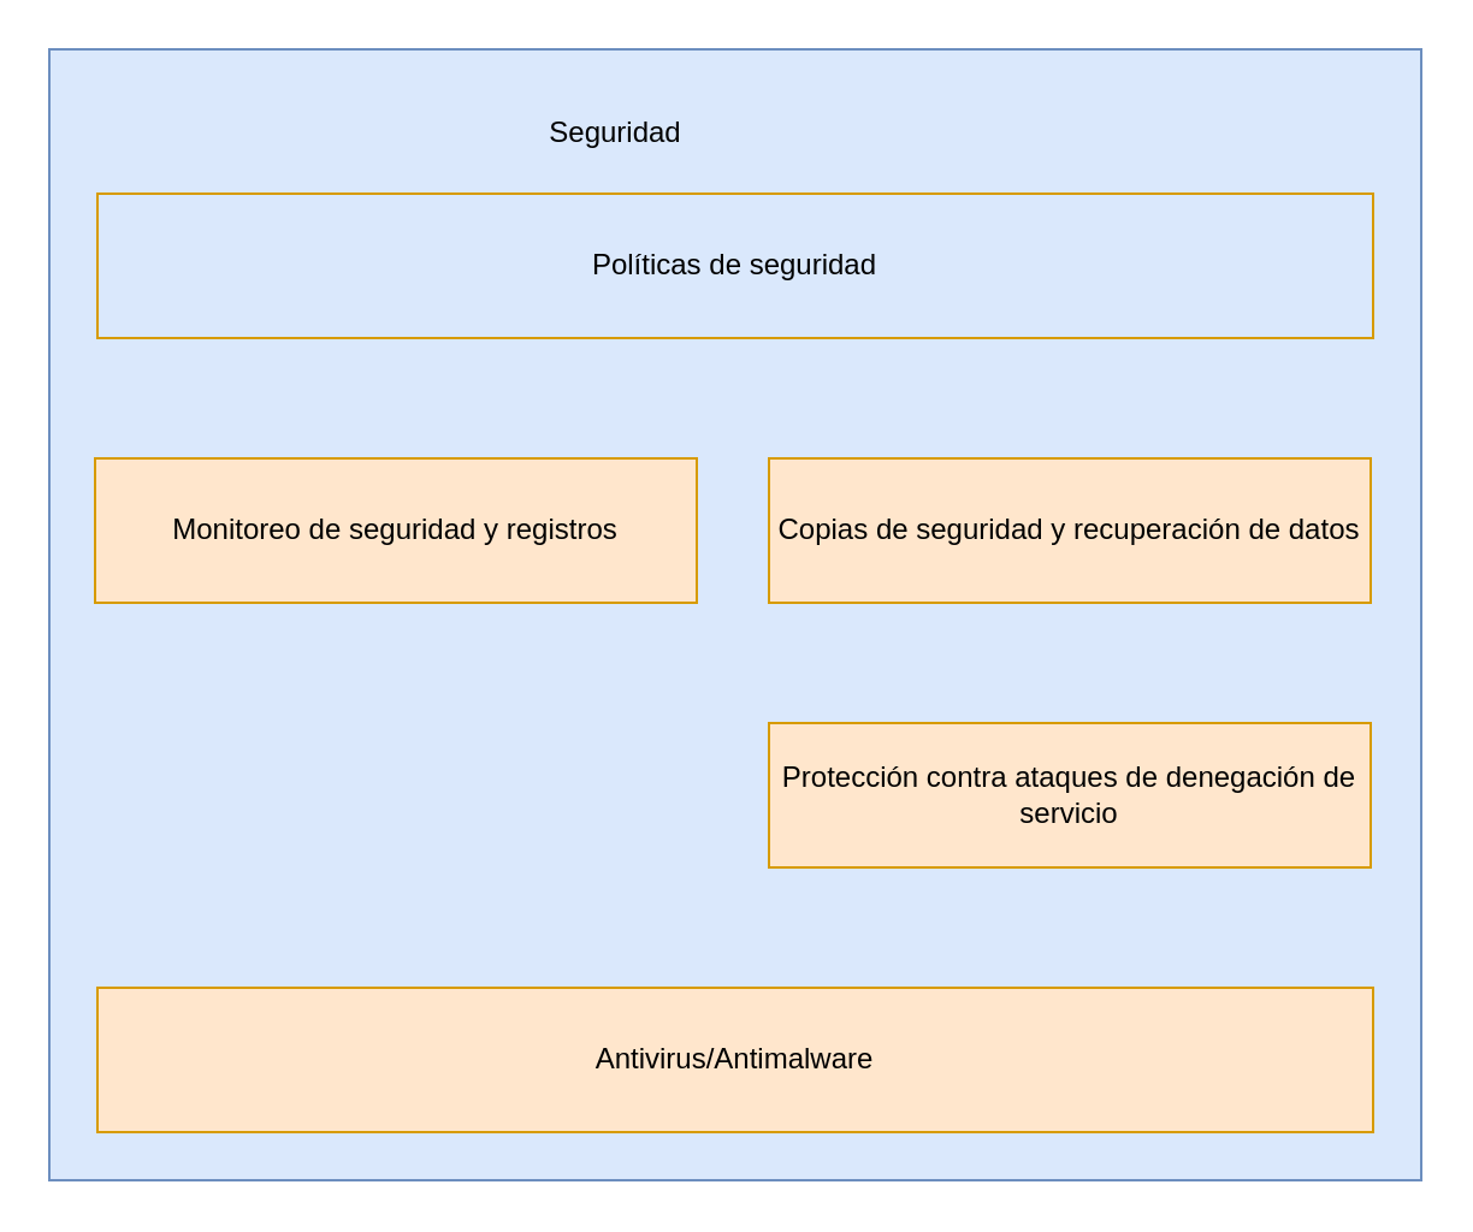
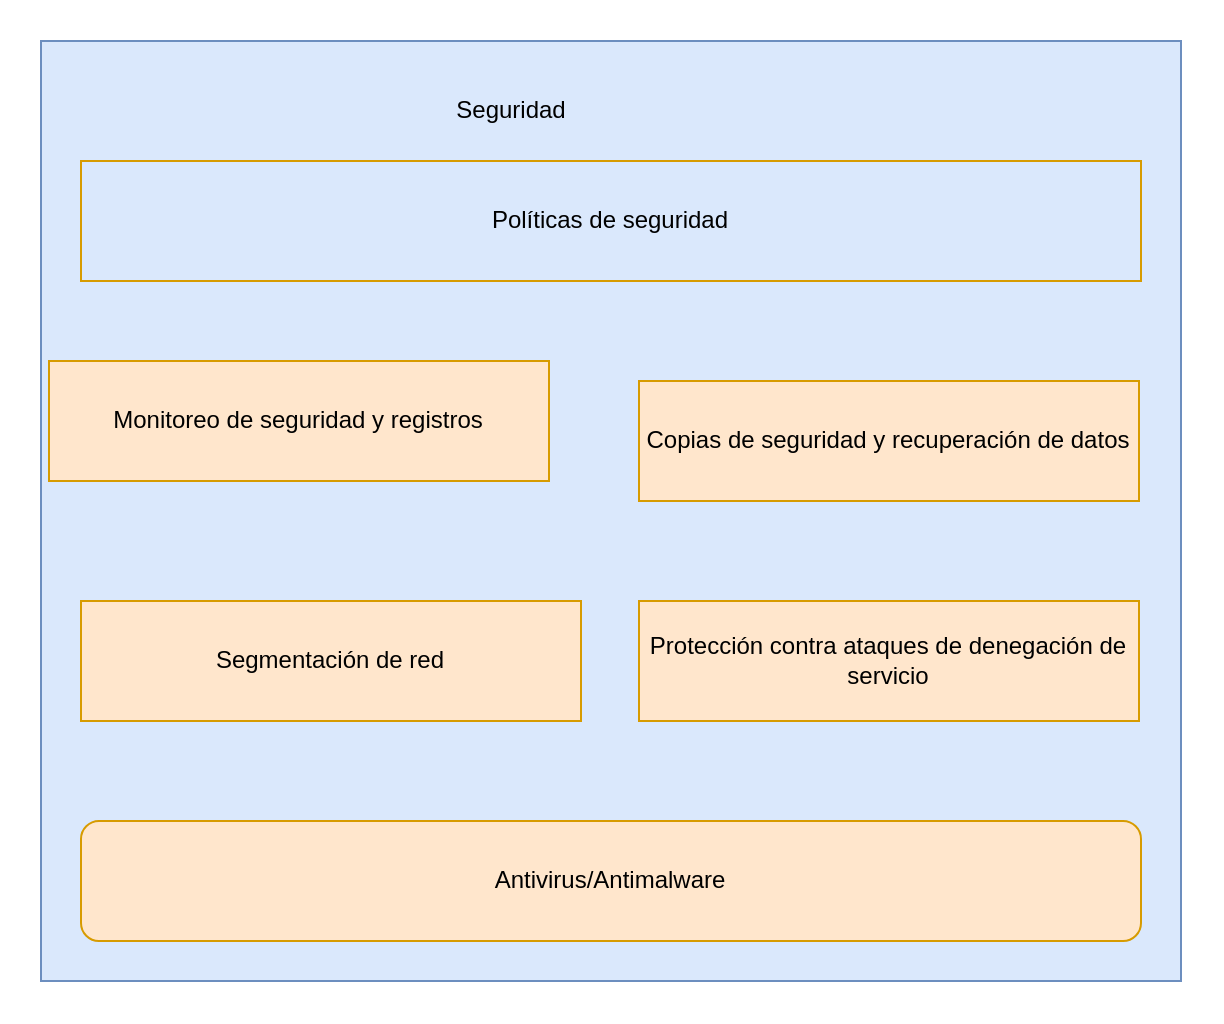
- <mxCell id="5" value="Monitoreo de seguridad y registros" style="rounded=0;whiteSpace=wrap;html=1;fillColor=#ffe6cc;strokeColor=#d79b00;" vertex="1" parent="1"><mxGeometry x="39" y="190" width="250" height="60" as="geometry" /></mxCell>
+ <mxCell id="5" value="Monitoreo de seguridad y registros" style="rounded=0;whiteSpace=wrap;html=1;fillColor=#ffe6cc;strokeColor=#d79b00;" vertex="1" parent="1"><mxGeometry x="24" y="180" width="250" height="60" as="geometry" /></mxCell>
+ <mxCell id="7" value="Segmentación de red" style="rounded=0;whiteSpace=wrap;html=1;fillColor=#ffe6cc;strokeColor=#d79b00;" vertex="1" parent="1"><mxGeometry x="40" y="300" width="250" height="60" as="geometry" /></mxCell>
- <mxCell id="9" value="Antivirus/Antimalware" style="rounded=0;whiteSpace=wrap;html=1;fillColor=#ffe6cc;strokeColor=#d79b00;" vertex="1" parent="1"><mxGeometry x="40" y="410" width="530" height="60" as="geometry" /></mxCell>
+ <mxCell id="9" value="Antivirus/Antimalware" style="whiteSpace=wrap;html=1;fillColor=#ffe6cc;strokeColor=#d79b00;rounded=1;" vertex="1" parent="1"><mxGeometry x="40" y="410" width="530" height="60" as="geometry" /></mxCell>
